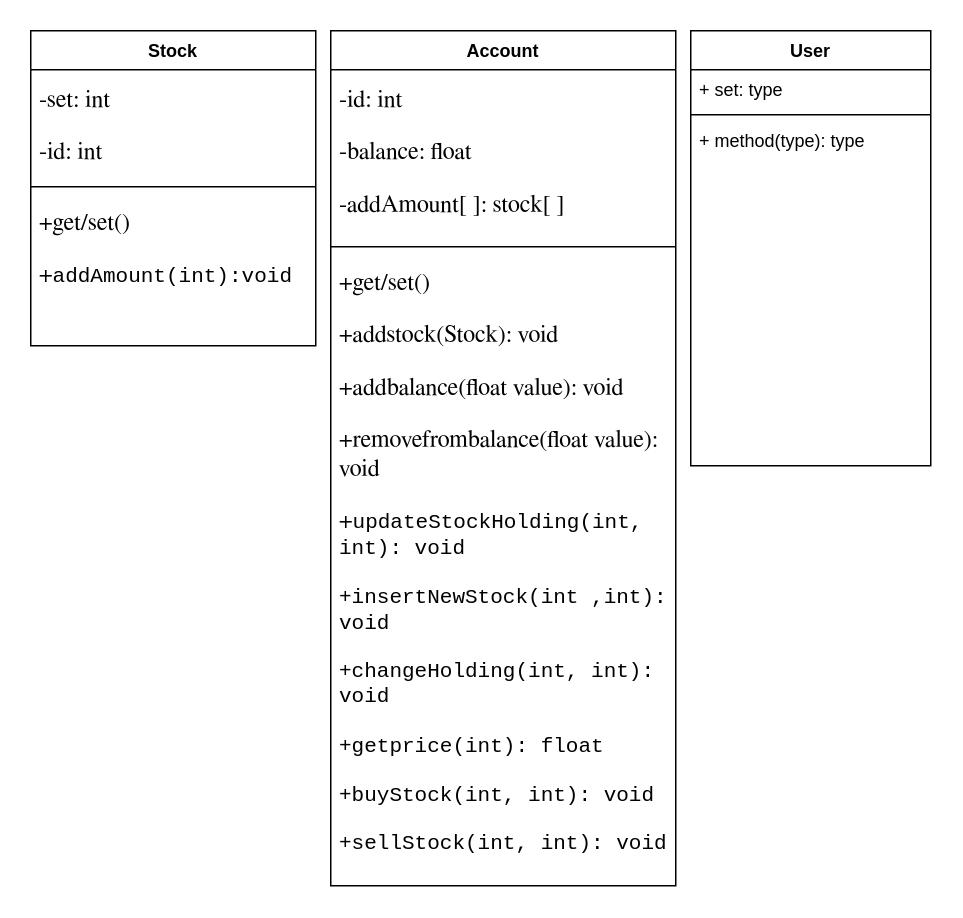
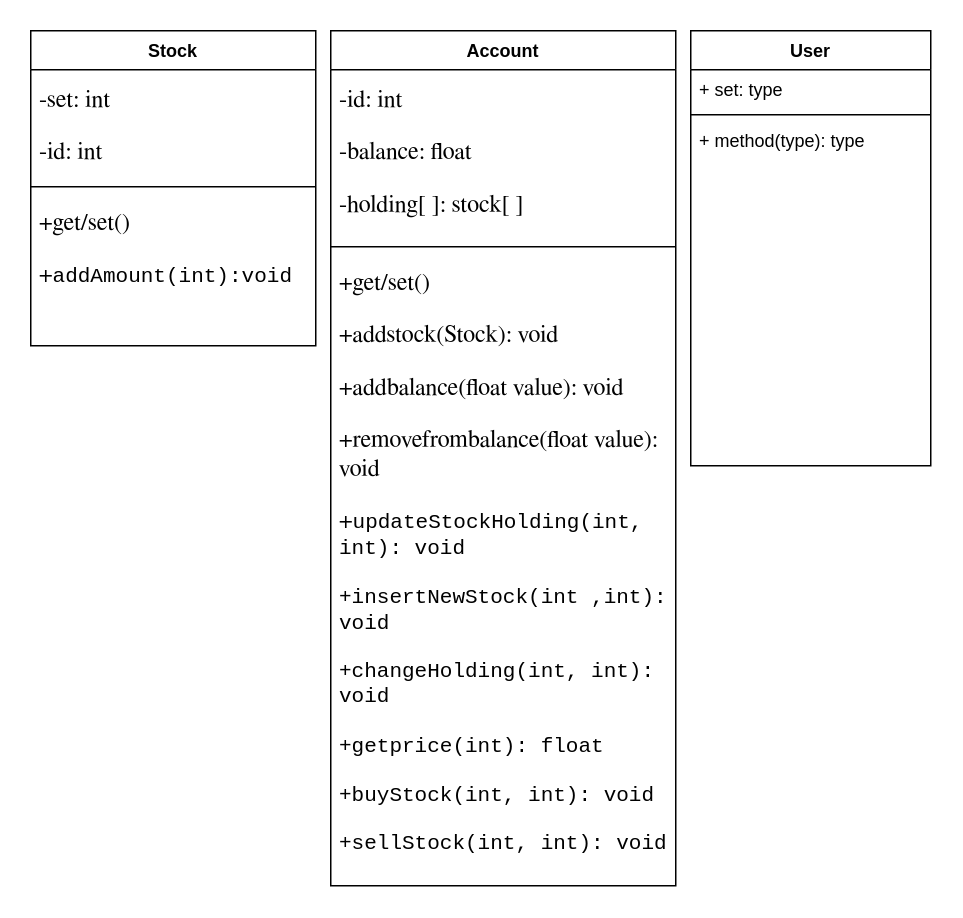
- <mxCell id="7" value="&lt;meta charset=&quot;utf-8&quot;&gt;&lt;p id=&quot;docs-internal-guid-14b80490-7fff-1db8-07db-3caa1122524c&quot; style=&quot;line-height:1.2;margin-top:2.85pt;margin-bottom:11.9pt;&quot; dir=&quot;ltr&quot;&gt;&lt;span style=&quot;font-size: 12pt; font-family: FreeSerif; color: rgb(0, 0, 0); background-color: transparent; font-weight: 400; font-style: normal; font-variant: normal; text-decoration: none; vertical-align: baseline;&quot;&gt;-id: int&lt;/span&gt;&lt;/p&gt;&lt;p style=&quot;line-height:1.2;margin-top:2.85pt;margin-bottom:11.9pt;&quot; dir=&quot;ltr&quot;&gt;&lt;span style=&quot;font-size: 12pt; font-family: FreeSerif; color: rgb(0, 0, 0); background-color: transparent; font-weight: 400; font-style: normal; font-variant: normal; text-decoration: none; vertical-align: baseline;&quot;&gt;-balance: float&lt;/span&gt;&lt;/p&gt;&lt;p style=&quot;line-height:1.2;margin-top:2.85pt;margin-bottom:11.9pt;&quot; dir=&quot;ltr&quot;&gt;&lt;span style=&quot;font-size: 12pt; font-family: FreeSerif; color: rgb(0, 0, 0); background-color: transparent; font-weight: 400; font-style: normal; font-variant: normal; text-decoration: none; vertical-align: baseline;&quot;&gt;-addAmount[ ]: stock[ ]&lt;/span&gt;&lt;/p&gt;" style="text;strokeColor=none;fillColor=none;align=left;verticalAlign=top;spacingLeft=4;spacingRight=4;overflow=hidden;rotatable=0;points=[[0,0.5],[1,0.5]];portConstraint=eastwest;whiteSpace=wrap;html=1;" vertex="1" parent="6"><mxGeometry y="26" width="230" height="114" as="geometry" /></mxCell>
+ <mxCell id="7" value="&lt;meta charset=&quot;utf-8&quot;&gt;&lt;p id=&quot;docs-internal-guid-14b80490-7fff-1db8-07db-3caa1122524c&quot; style=&quot;line-height:1.2;margin-top:2.85pt;margin-bottom:11.9pt;&quot; dir=&quot;ltr&quot;&gt;&lt;span style=&quot;font-size: 12pt; font-family: FreeSerif; color: rgb(0, 0, 0); background-color: transparent; font-weight: 400; font-style: normal; font-variant: normal; text-decoration: none; vertical-align: baseline;&quot;&gt;-id: int&lt;/span&gt;&lt;/p&gt;&lt;p style=&quot;line-height:1.2;margin-top:2.85pt;margin-bottom:11.9pt;&quot; dir=&quot;ltr&quot;&gt;&lt;span style=&quot;font-size: 12pt; font-family: FreeSerif; color: rgb(0, 0, 0); background-color: transparent; font-weight: 400; font-style: normal; font-variant: normal; text-decoration: none; vertical-align: baseline;&quot;&gt;-balance: float&lt;/span&gt;&lt;/p&gt;&lt;p style=&quot;line-height:1.2;margin-top:2.85pt;margin-bottom:11.9pt;&quot; dir=&quot;ltr&quot;&gt;&lt;span style=&quot;font-size: 12pt; font-family: FreeSerif; color: rgb(0, 0, 0); background-color: transparent; font-weight: 400; font-style: normal; font-variant: normal; text-decoration: none; vertical-align: baseline;&quot;&gt;-holding[ ]: stock[ ]&lt;/span&gt;&lt;/p&gt;" style="text;strokeColor=none;fillColor=none;align=left;verticalAlign=top;spacingLeft=4;spacingRight=4;overflow=hidden;rotatable=0;points=[[0,0.5],[1,0.5]];portConstraint=eastwest;whiteSpace=wrap;html=1;" vertex="1" parent="6"><mxGeometry y="26" width="230" height="114" as="geometry" /></mxCell>
